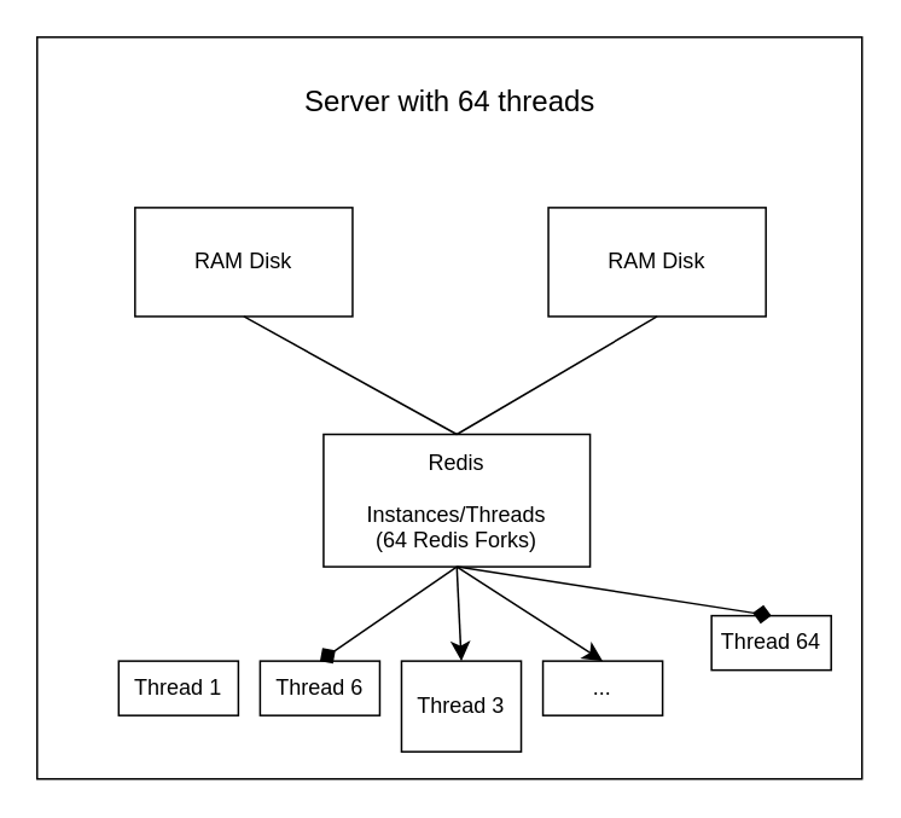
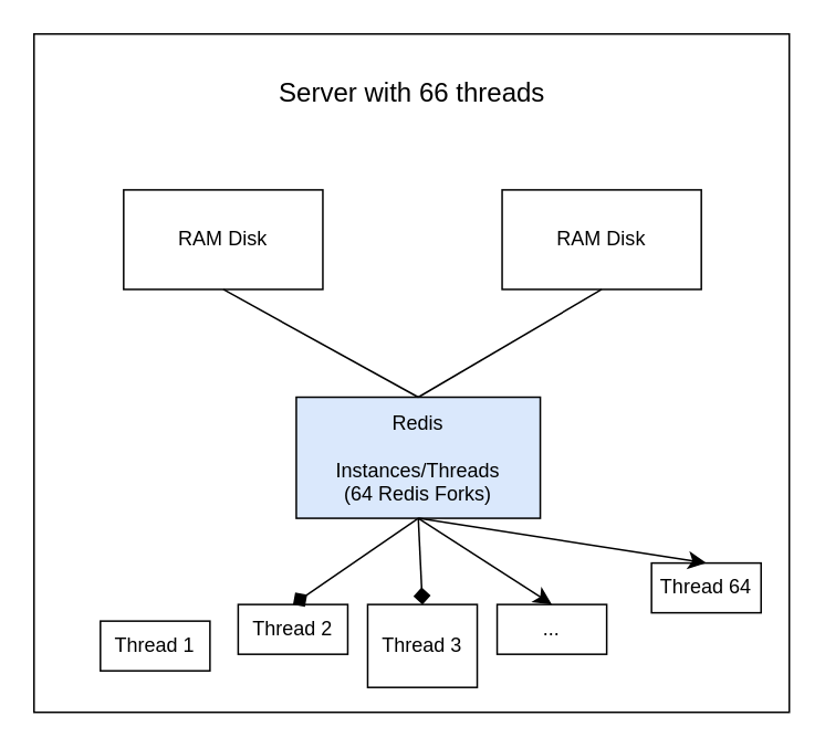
- <mxCell id="17" value="Server with 64 threads" style="text;html=1;align=center;verticalAlign=middle;whiteSpace=wrap;rounded=0;fontSize=16;" vertex="1" parent="1"><mxGeometry x="155.75" y="40" width="183.5" height="30" as="geometry" /></mxCell>
+ <mxCell id="17" value="Server with 66 threads" style="text;html=1;align=center;verticalAlign=middle;whiteSpace=wrap;rounded=0;fontSize=16;" vertex="1" parent="1"><mxGeometry x="155.75" y="40" width="183.5" height="30" as="geometry" /></mxCell>
- <mxCell id="5" value="Redis&lt;div&gt;&lt;br&gt;&lt;/div&gt;&lt;div&gt;Instances/Threads&lt;/div&gt;&lt;div&gt;(64 Redis Forks)&lt;/div&gt;" style="rounded=0;whiteSpace=wrap;html=1;" vertex="1" parent="1"><mxGeometry x="178" y="239" width="147" height="73" as="geometry" /></mxCell>
+ <mxCell id="5" value="Redis&lt;div&gt;&lt;br&gt;&lt;/div&gt;&lt;div&gt;Instances/Threads&lt;/div&gt;&lt;div&gt;(64 Redis Forks)&lt;/div&gt;" style="rounded=0;whiteSpace=wrap;html=1;fillColor=#dae8fc;" vertex="1" parent="1"><mxGeometry x="178" y="239" width="147" height="73" as="geometry" /></mxCell>
- <mxCell id="16" value="" style="endArrow=diamond;html=1;rounded=0;fontSize=12;startSize=8;endSize=8;curved=1;entryX=0.5;entryY=0;entryDx=0;entryDy=0;exitX=0.5;exitY=1;exitDx=0;exitDy=0;" edge="1" parent="1" source="5" target="10"><mxGeometry width="50" height="50" relative="1" as="geometry"><mxPoint x="278" y="174" as="sourcePoint" /><mxPoint x="328" y="124" as="targetPoint" /></mxGeometry></mxCell>
+ <mxCell id="16" value="" style="endArrow=classic;html=1;rounded=0;fontSize=12;startSize=8;endSize=8;curved=1;entryX=0.5;entryY=0;entryDx=0;entryDy=0;exitX=0.5;exitY=1;exitDx=0;exitDy=0;" edge="1" parent="1" source="5" target="10"><mxGeometry width="50" height="50" relative="1" as="geometry"><mxPoint x="278" y="174" as="sourcePoint" /><mxPoint x="328" y="124" as="targetPoint" /></mxGeometry></mxCell>
- <mxCell id="14" value="" style="endArrow=classic;html=1;rounded=0;fontSize=12;startSize=8;endSize=8;curved=1;entryX=0.5;entryY=0;entryDx=0;entryDy=0;exitX=0.5;exitY=1;exitDx=0;exitDy=0;" edge="1" parent="1" source="5" target="8"><mxGeometry width="50" height="50" relative="1" as="geometry"><mxPoint x="278" y="174" as="sourcePoint" /><mxPoint x="328" y="124" as="targetPoint" /></mxGeometry></mxCell>
+ <mxCell id="14" value="" style="endArrow=diamond;html=1;rounded=0;fontSize=12;startSize=8;endSize=8;curved=1;entryX=0.5;entryY=0;entryDx=0;entryDy=0;exitX=0.5;exitY=1;exitDx=0;exitDy=0;" edge="1" parent="1" source="5" target="8"><mxGeometry width="50" height="50" relative="1" as="geometry"><mxPoint x="278" y="174" as="sourcePoint" /><mxPoint x="328" y="124" as="targetPoint" /></mxGeometry></mxCell>
- <mxCell id="6" value="Thread 1" style="rounded=0;whiteSpace=wrap;html=1;" vertex="1" parent="1"><mxGeometry x="65" y="364" width="66" height="30" as="geometry" /></mxCell>
+ <mxCell id="6" value="Thread 1" style="rounded=0;whiteSpace=wrap;html=1;" vertex="1" parent="1"><mxGeometry x="60" y="374" width="66" height="30" as="geometry" /></mxCell>
- <mxCell id="7" value="Thread 6" style="rounded=0;whiteSpace=wrap;html=1;" vertex="1" parent="1"><mxGeometry x="143" y="364" width="66" height="30" as="geometry" /></mxCell>
+ <mxCell id="7" value="Thread 2" style="rounded=0;whiteSpace=wrap;html=1;" vertex="1" parent="1"><mxGeometry x="143" y="364" width="66" height="30" as="geometry" /></mxCell>
